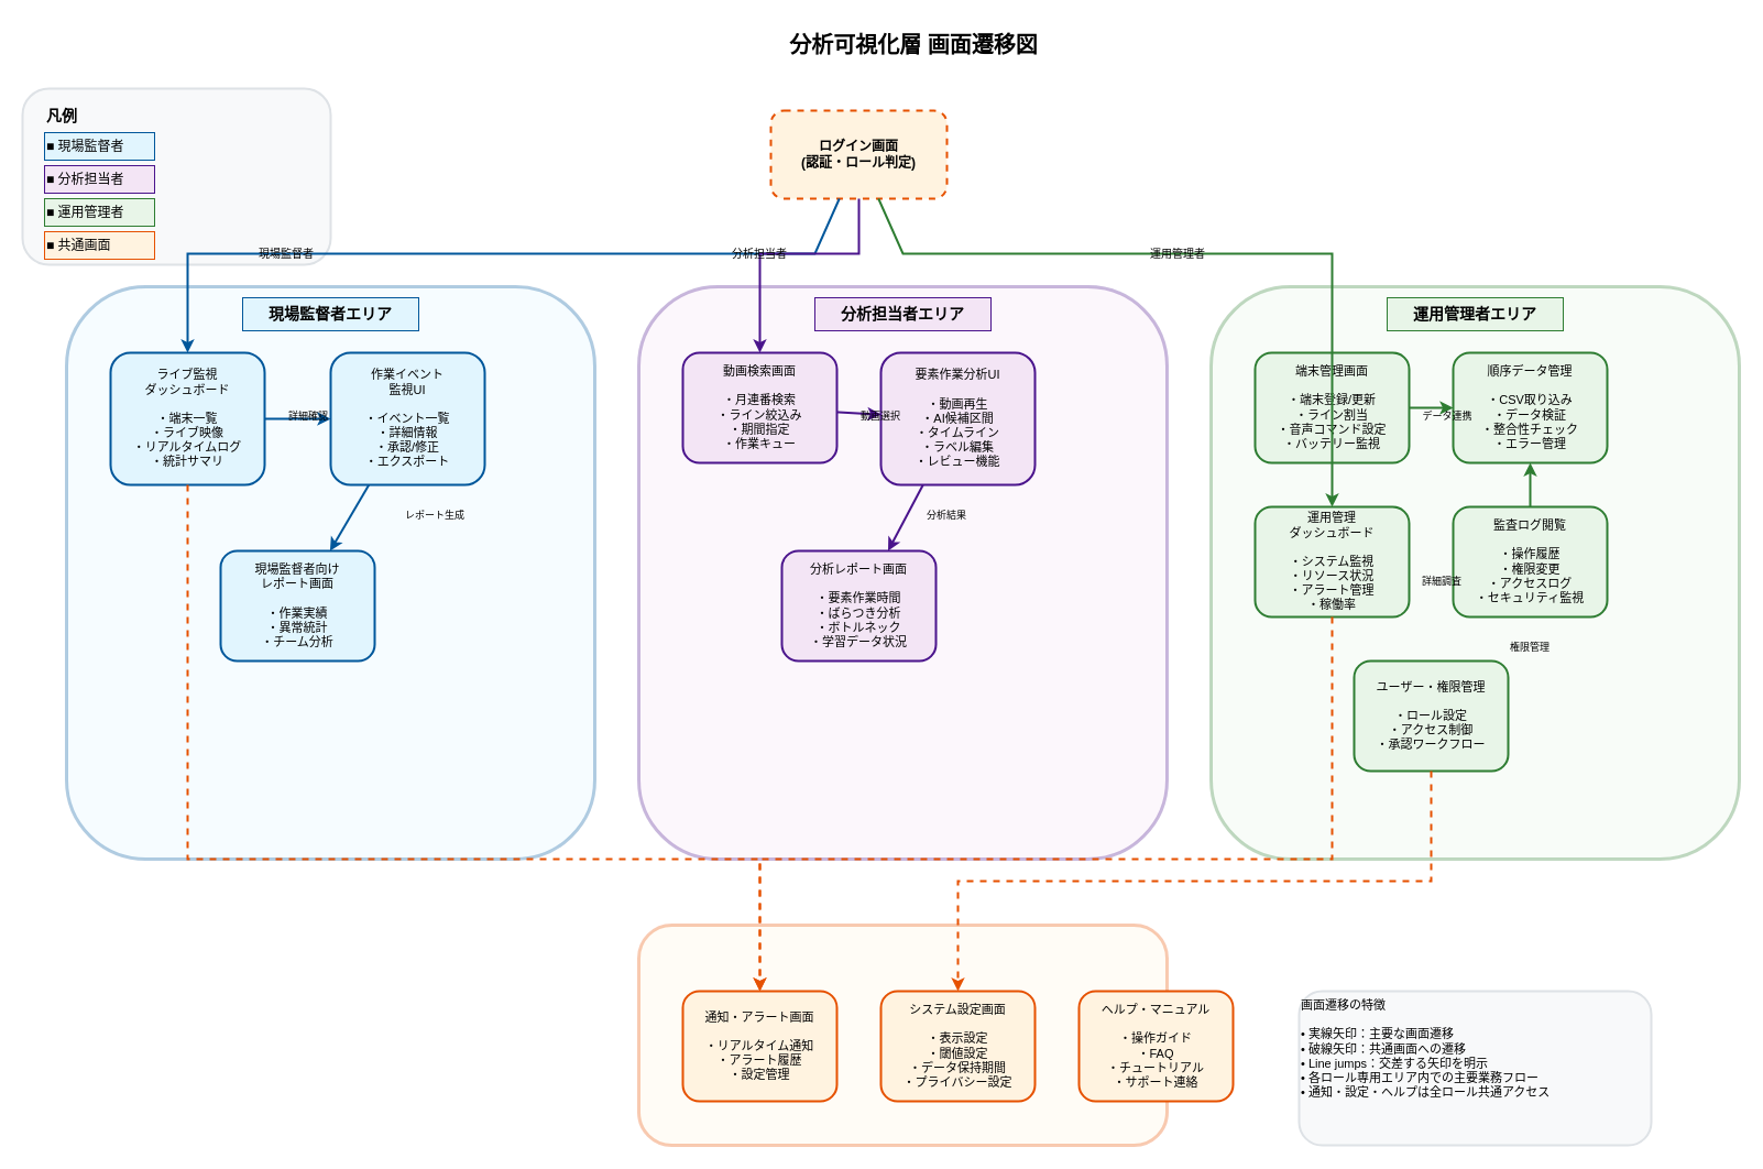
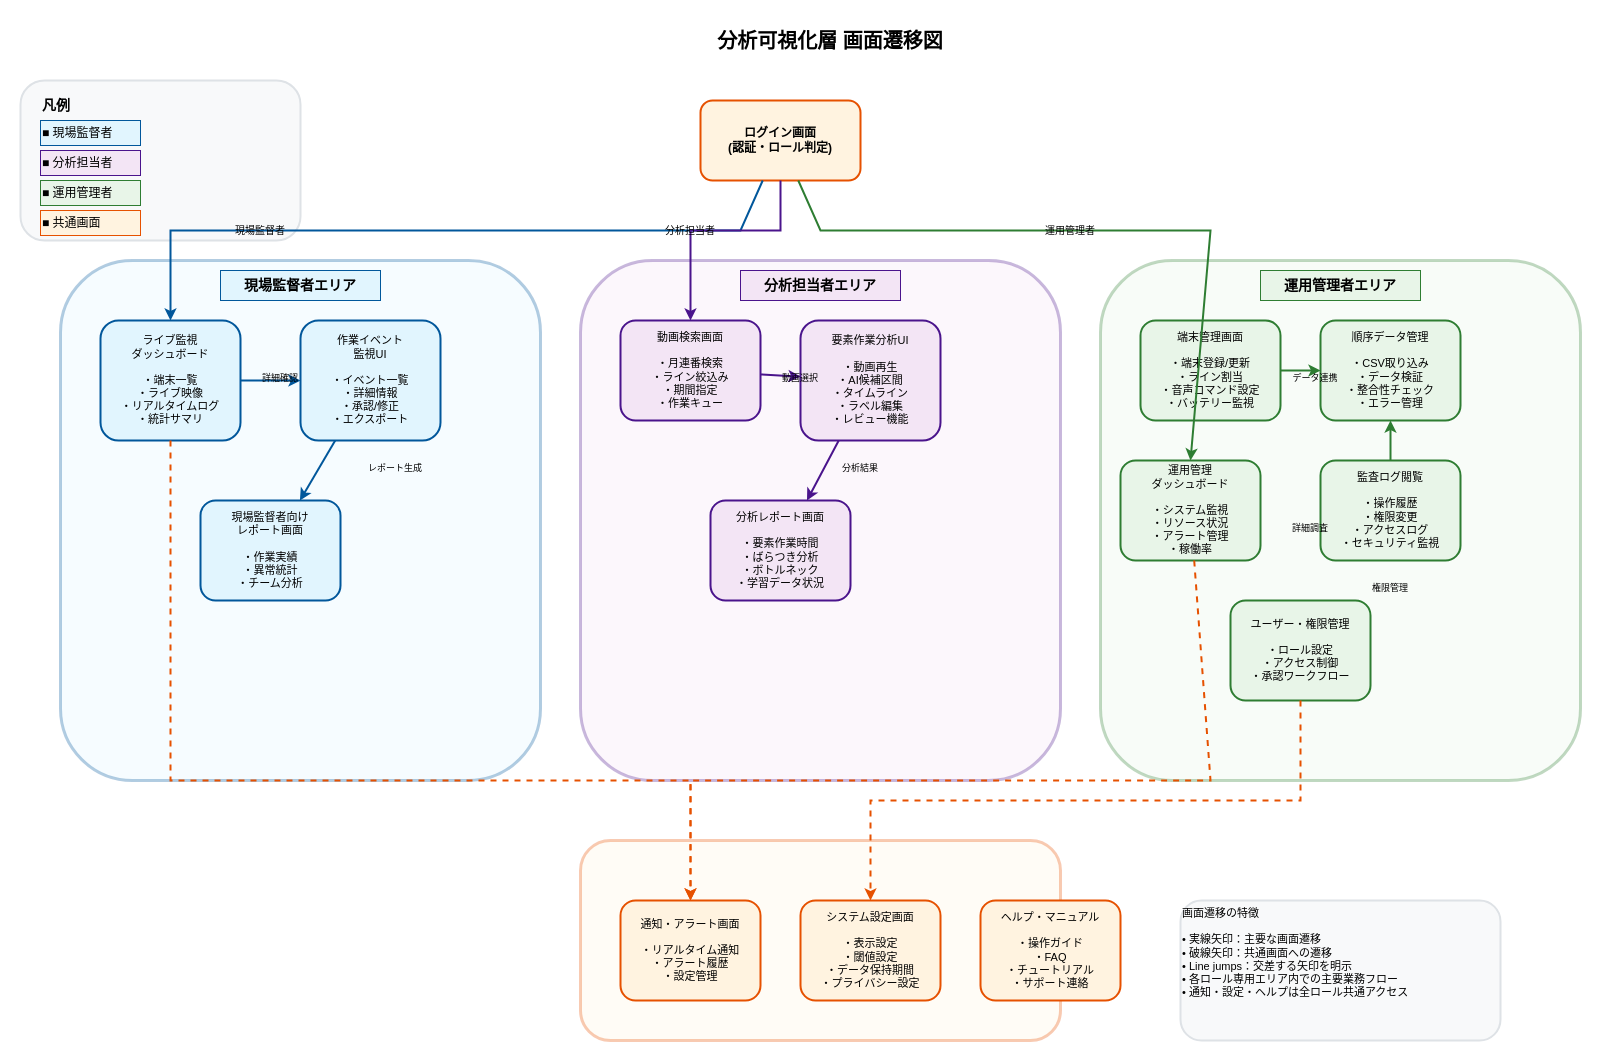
- <mxCell id="9" value="ログイン画面&#10;(認証・ロール判定)" style="rounded=1;whiteSpace=wrap;html=1;fillColor=#fff3e0;strokeColor=#e65100;strokeWidth=2;fontSize=12;fontStyle=1;dashed=1;" parent="1" vertex="1"><mxGeometry x="700" y="100" width="160" height="80" as="geometry" /></mxCell>
+ <mxCell id="9" value="ログイン画面&#10;(認証・ロール判定)" style="rounded=1;whiteSpace=wrap;html=1;fillColor=#fff3e0;strokeColor=#e65100;strokeWidth=2;fontSize=12;fontStyle=1;" parent="1" vertex="1"><mxGeometry x="700" y="100" width="160" height="80" as="geometry" /></mxCell>
- <mxCell id="24" value="運用管理&#10;ダッシュボード&#10;&#10;・システム監視&#10;・リソース状況&#10;・アラート管理&#10;・稼働率" style="rounded=1;whiteSpace=wrap;html=1;fillColor=#e8f5e8;strokeColor=#2e7d32;strokeWidth=2;fontSize=11;" parent="1" vertex="1"><mxGeometry x="1140" y="460" width="140" height="100" as="geometry" /></mxCell>
+ <mxCell id="24" value="運用管理&#10;ダッシュボード&#10;&#10;・システム監視&#10;・リソース状況&#10;・アラート管理&#10;・稼働率" style="rounded=1;whiteSpace=wrap;html=1;fillColor=#e8f5e8;strokeColor=#2e7d32;strokeWidth=2;fontSize=11;" parent="1" vertex="1"><mxGeometry x="1120" y="460" width="140" height="100" as="geometry" /></mxCell>
